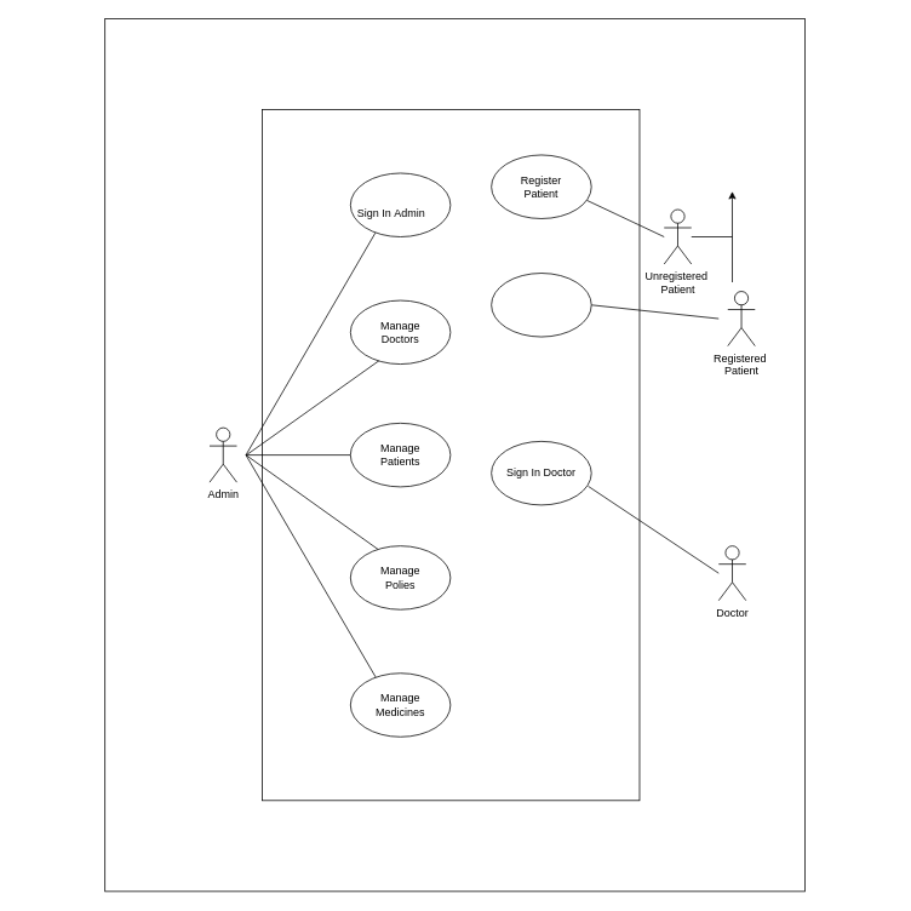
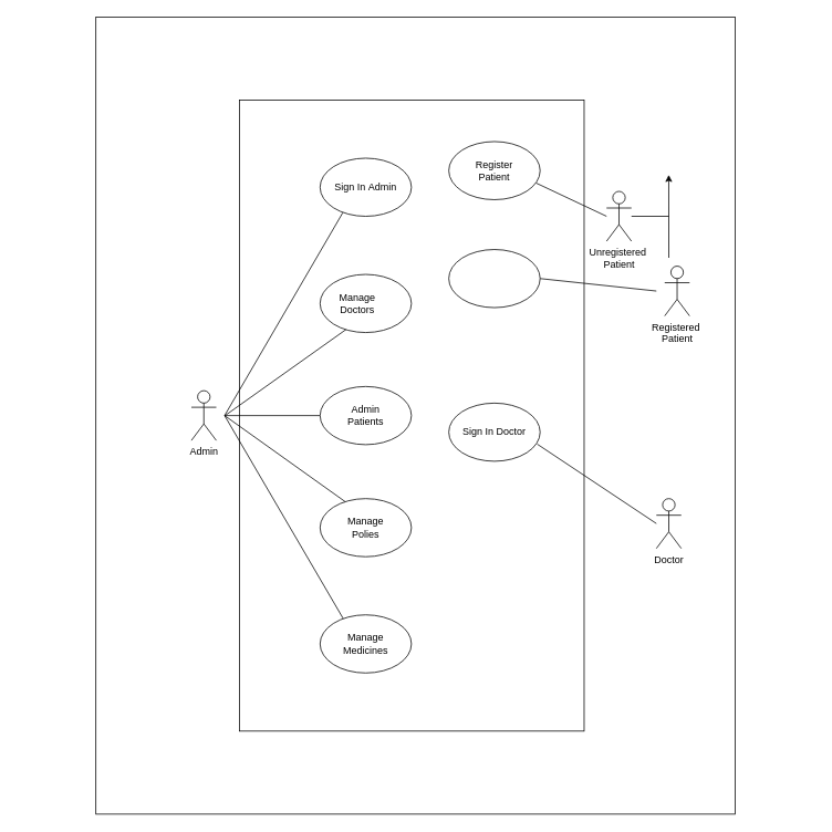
- <mxCell id="11" value="Sign In&amp;nbsp;&lt;span style=&quot;background-color: initial;&quot;&gt;Admin&lt;/span&gt;" style="text;html=1;align=center;verticalAlign=middle;whiteSpace=wrap;rounded=0;" vertex="1" parent="9"><mxGeometry x="5" y="30" width="80" height="30" as="geometry" /></mxCell>
+ <mxCell id="11" value="Sign In&amp;nbsp;&lt;span style=&quot;background-color: initial;&quot;&gt;Admin&lt;/span&gt;" style="text;html=1;align=center;verticalAlign=middle;whiteSpace=wrap;rounded=0;" vertex="1" parent="9"><mxGeometry x="15" y="20" width="80" height="30" as="geometry" /></mxCell>
- <mxCell id="14" value="Manage Doctors" style="text;html=1;align=center;verticalAlign=middle;whiteSpace=wrap;rounded=0;" vertex="1" parent="12"><mxGeometry x="15" y="20" width="80" height="30" as="geometry" /></mxCell>
+ <mxCell id="14" value="Manage Doctors" style="text;html=1;align=center;verticalAlign=middle;whiteSpace=wrap;rounded=0;" vertex="1" parent="12"><mxGeometry x="5" y="20" width="80" height="30" as="geometry" /></mxCell>
- <mxCell id="18" value="Manage Patients" style="text;html=1;align=center;verticalAlign=middle;whiteSpace=wrap;rounded=0;" vertex="1" parent="16"><mxGeometry x="15" y="20" width="80" height="30" as="geometry" /></mxCell>
+ <mxCell id="18" value="Admin Patients" style="text;html=1;align=center;verticalAlign=middle;whiteSpace=wrap;rounded=0;" vertex="1" parent="16"><mxGeometry x="15" y="20" width="80" height="30" as="geometry" /></mxCell>
